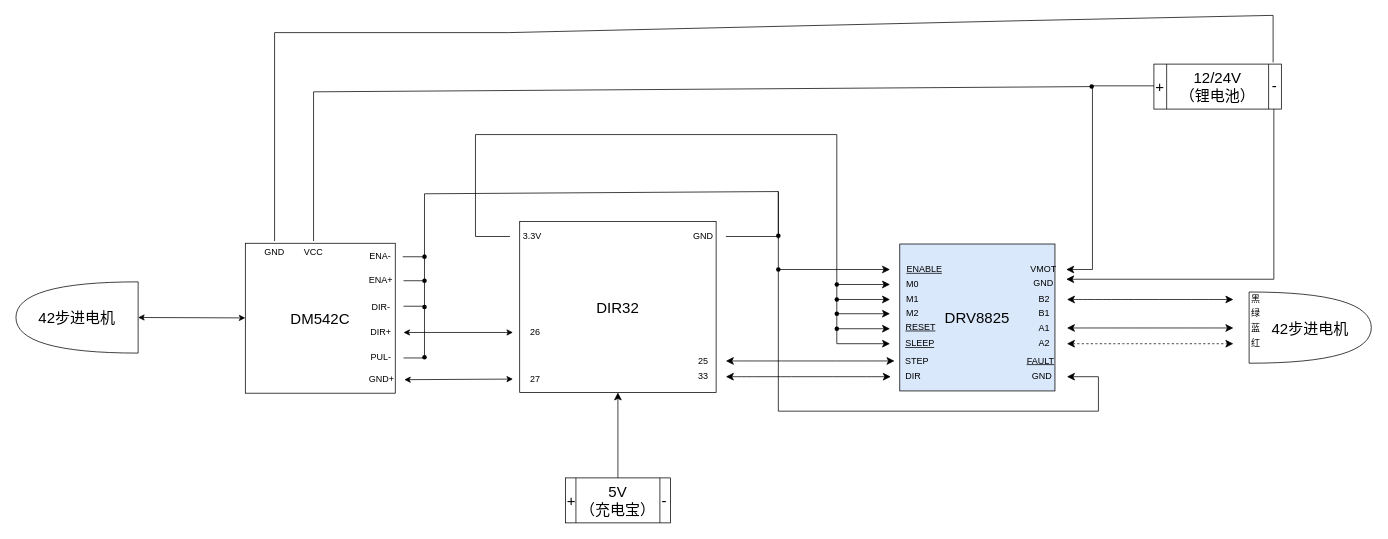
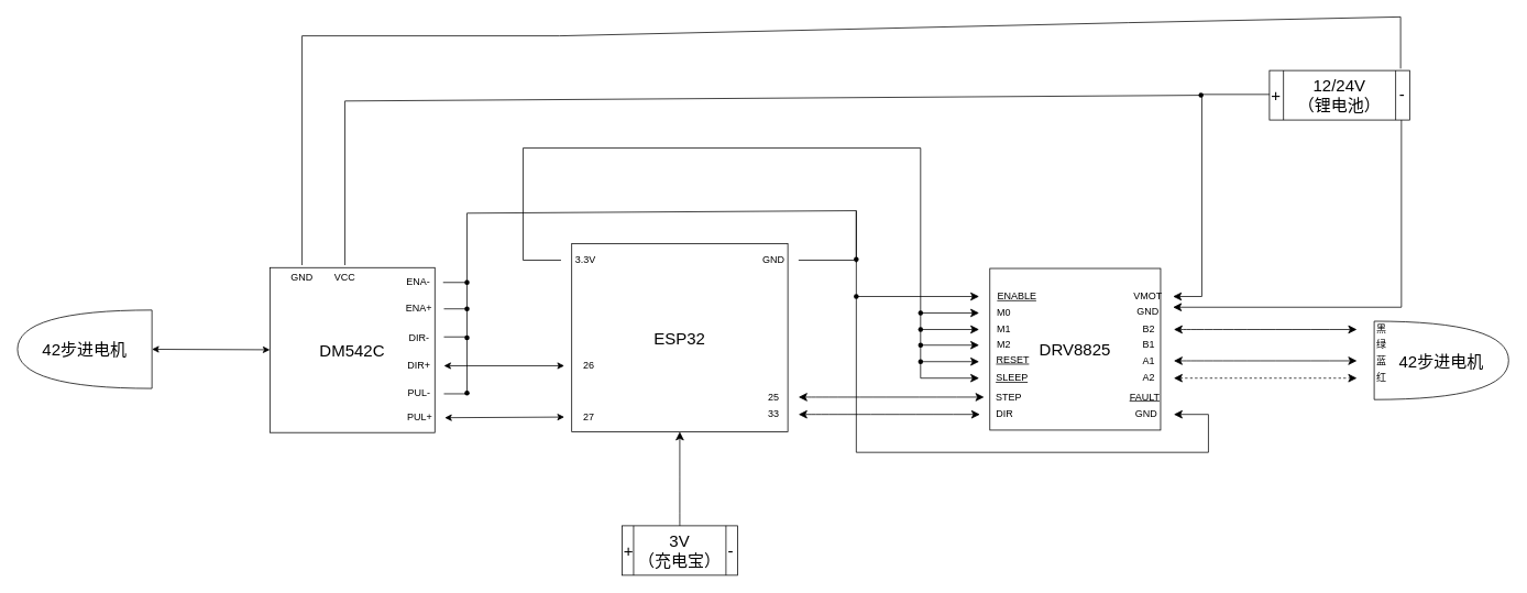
- <mxCell id="2" value="DIR32" style="rounded=0;whiteSpace=wrap;html=1;fontSize=20;" parent="1" vertex="1"><mxGeometry x="692" y="295" width="262" height="228" as="geometry" /></mxCell>
+ <mxCell id="2" value="ESP32" style="rounded=0;whiteSpace=wrap;html=1;fontSize=20;" parent="1" vertex="1"><mxGeometry x="692" y="295" width="262" height="228" as="geometry" /></mxCell>
- <mxCell id="3" value="DRV8825" style="rounded=0;whiteSpace=wrap;html=1;fontSize=20;fillColor=#dae8fc;" parent="1" vertex="1"><mxGeometry x="1199" y="325" width="207" height="196" as="geometry" /></mxCell>
+ <mxCell id="3" value="DRV8825" style="rounded=0;whiteSpace=wrap;html=1;fontSize=20;" parent="1" vertex="1"><mxGeometry x="1199" y="325" width="207" height="196" as="geometry" /></mxCell>
- <mxCell id="62" value="GND+" style="text;strokeColor=none;fillColor=none;html=1;align=center;verticalAlign=middle;whiteSpace=wrap;rounded=0;fontSize=12;fontStyle=0" vertex="1" parent="1"><mxGeometry x="478" y="491" width="60" height="30" as="geometry" /></mxCell>
+ <mxCell id="62" value="PUL+" style="text;strokeColor=none;fillColor=none;html=1;align=center;verticalAlign=middle;whiteSpace=wrap;rounded=0;fontSize=12;fontStyle=0" vertex="1" parent="1"><mxGeometry x="478" y="491" width="60" height="30" as="geometry" /></mxCell>
- <mxCell id="13" value="5V&lt;div&gt;（充电宝）&lt;/div&gt;" style="shape=process;whiteSpace=wrap;html=1;backgroundOutline=1;fontSize=20;" parent="1" vertex="1"><mxGeometry x="753" y="637" width="140" height="60" as="geometry" /></mxCell>
+ <mxCell id="13" value="3V&lt;div&gt;（充电宝）&lt;/div&gt;" style="shape=process;whiteSpace=wrap;html=1;backgroundOutline=1;fontSize=20;" parent="1" vertex="1"><mxGeometry x="753" y="637" width="140" height="60" as="geometry" /></mxCell>
